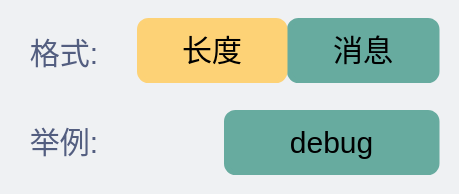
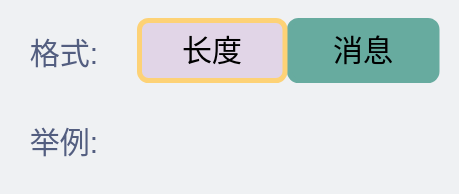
- <mxCell id="3" value="&lt;font style=&quot;font-size: 30px&quot;&gt;长度&lt;/font&gt;" style="rounded=1;whiteSpace=wrap;html=1;strokeWidth=5;fillColor=#FDD276;strokeColor=#FDD276;fontSize=30;" parent="1" vertex="1"><mxGeometry x="139" y="20" width="145.5" height="60" as="geometry" /></mxCell>
+ <mxCell id="3" value="&lt;font style=&quot;font-size: 30px&quot;&gt;长度&lt;/font&gt;" style="rounded=1;whiteSpace=wrap;html=1;strokeWidth=5;fillColor=#e1d5e7;strokeColor=#FDD276;fontSize=30;" parent="1" vertex="1"><mxGeometry x="139" y="20" width="145.5" height="60" as="geometry" /></mxCell>
- <mxCell id="4" value="&lt;font style=&quot;font-size: 30px;&quot;&gt;debug&lt;/font&gt;" style="rounded=1;whiteSpace=wrap;html=1;strokeWidth=5;fontSize=30;strokeColor=#67AB9F;fillColor=#67AB9F;" vertex="1" parent="1"><mxGeometry x="226" y="112" width="210.5" height="60" as="geometry" /></mxCell>
